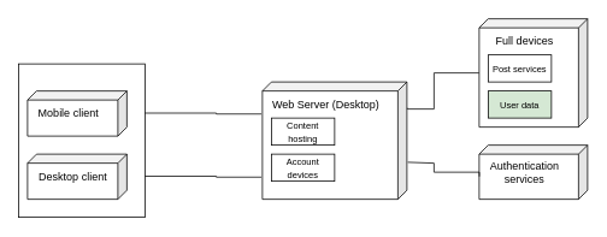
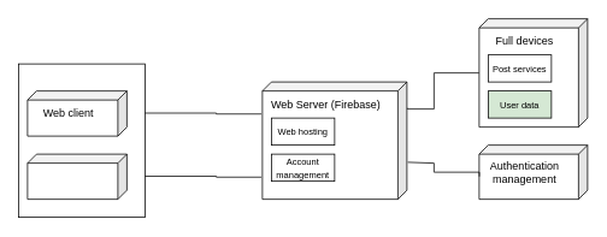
- <mxCell id="4" value="Web Server (Desktop)" style="text;html=1;align=center;verticalAlign=middle;resizable=0;points=[];autosize=1;strokeColor=none;fillColor=none;" vertex="1" parent="1"><mxGeometry x="290" y="100" width="140" height="30" as="geometry" /></mxCell>
+ <mxCell id="4" value="Web Server (Firebase)" style="text;html=1;align=center;verticalAlign=middle;resizable=0;points=[];autosize=1;strokeColor=none;fillColor=none;" vertex="1" parent="1"><mxGeometry x="290" y="100" width="140" height="30" as="geometry" /></mxCell>
- <mxCell id="16" value="Mobile client" style="text;html=1;align=center;verticalAlign=middle;resizable=0;points=[];autosize=1;strokeColor=none;fillColor=none;" vertex="1" parent="1"><mxGeometry x="30" y="110" width="90" height="30" as="geometry" /></mxCell>
+ <mxCell id="16" value="Web client" style="text;html=1;align=center;verticalAlign=middle;resizable=0;points=[];autosize=1;strokeColor=none;fillColor=none;" vertex="1" parent="1"><mxGeometry x="30" y="110" width="90" height="30" as="geometry" /></mxCell>
- <mxCell id="5" value="&lt;font style=&quot;font-size: 10px;&quot;&gt;Content hosting&lt;/font&gt;" style="rounded=0;whiteSpace=wrap;html=1;" vertex="1" parent="1"><mxGeometry x="300" y="130" width="70" height="30" as="geometry" /></mxCell>
+ <mxCell id="5" value="&lt;font style=&quot;font-size: 10px;&quot;&gt;Web hosting&lt;/font&gt;" style="rounded=0;whiteSpace=wrap;html=1;" vertex="1" parent="1"><mxGeometry x="300" y="130" width="70" height="30" as="geometry" /></mxCell>
- <mxCell id="6" value="&lt;font style=&quot;font-size: 10px;&quot;&gt;Account devices&lt;/font&gt;" style="rounded=0;whiteSpace=wrap;html=1;" vertex="1" parent="1"><mxGeometry x="300" y="170" width="70" height="30" as="geometry" /></mxCell>
+ <mxCell id="6" value="&lt;font style=&quot;font-size: 10px;&quot;&gt;Account management&lt;/font&gt;" style="rounded=0;whiteSpace=wrap;html=1;" vertex="1" parent="1"><mxGeometry x="300" y="170" width="70" height="30" as="geometry" /></mxCell>
- <mxCell id="11" value="Authentication&lt;div&gt;services&lt;/div&gt;" style="text;html=1;align=center;verticalAlign=middle;resizable=0;points=[];autosize=1;strokeColor=none;fillColor=none;" vertex="1" parent="1"><mxGeometry x="530" y="170" width="100" height="40" as="geometry" /></mxCell>
+ <mxCell id="11" value="Authentication&lt;div&gt;management&lt;/div&gt;" style="text;html=1;align=center;verticalAlign=middle;resizable=0;points=[];autosize=1;strokeColor=none;fillColor=none;" vertex="1" parent="1"><mxGeometry x="530" y="170" width="100" height="40" as="geometry" /></mxCell>
- <mxCell id="18" value="Desktop client" style="text;html=1;align=center;verticalAlign=middle;resizable=0;points=[];autosize=1;strokeColor=none;fillColor=none;" vertex="1" parent="1"><mxGeometry x="30" y="180" width="100" height="30" as="geometry" /></mxCell>
